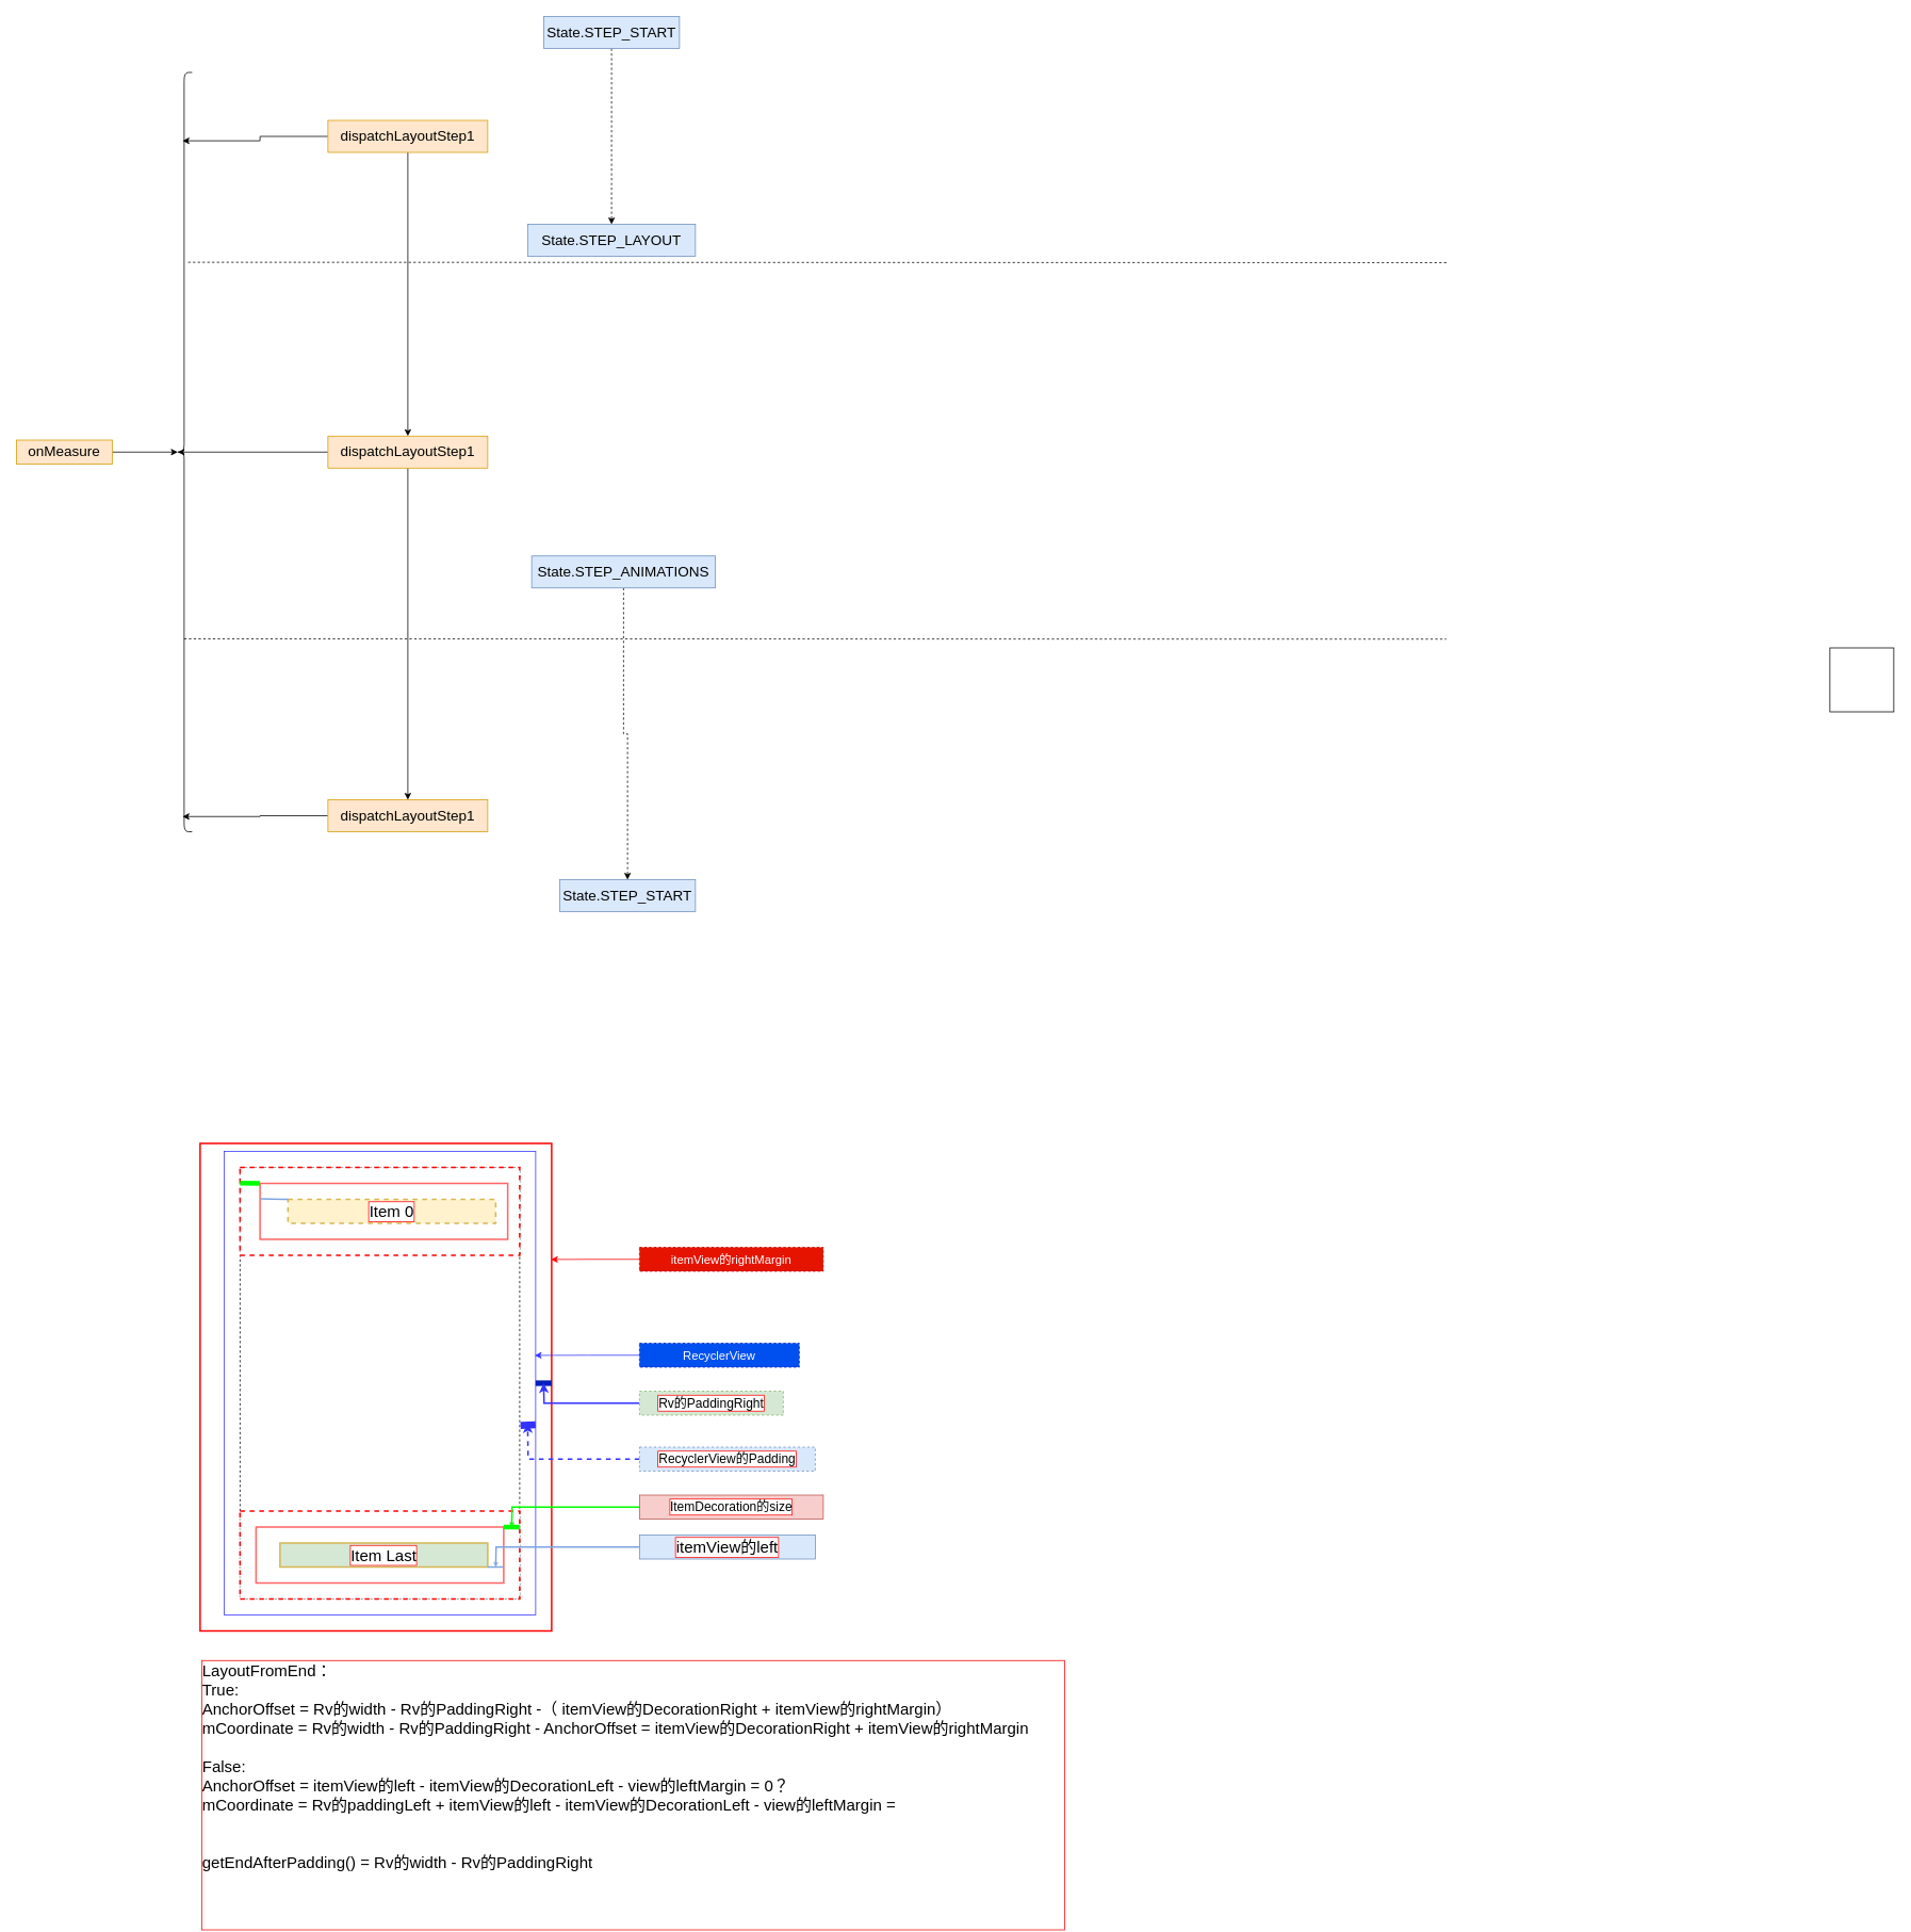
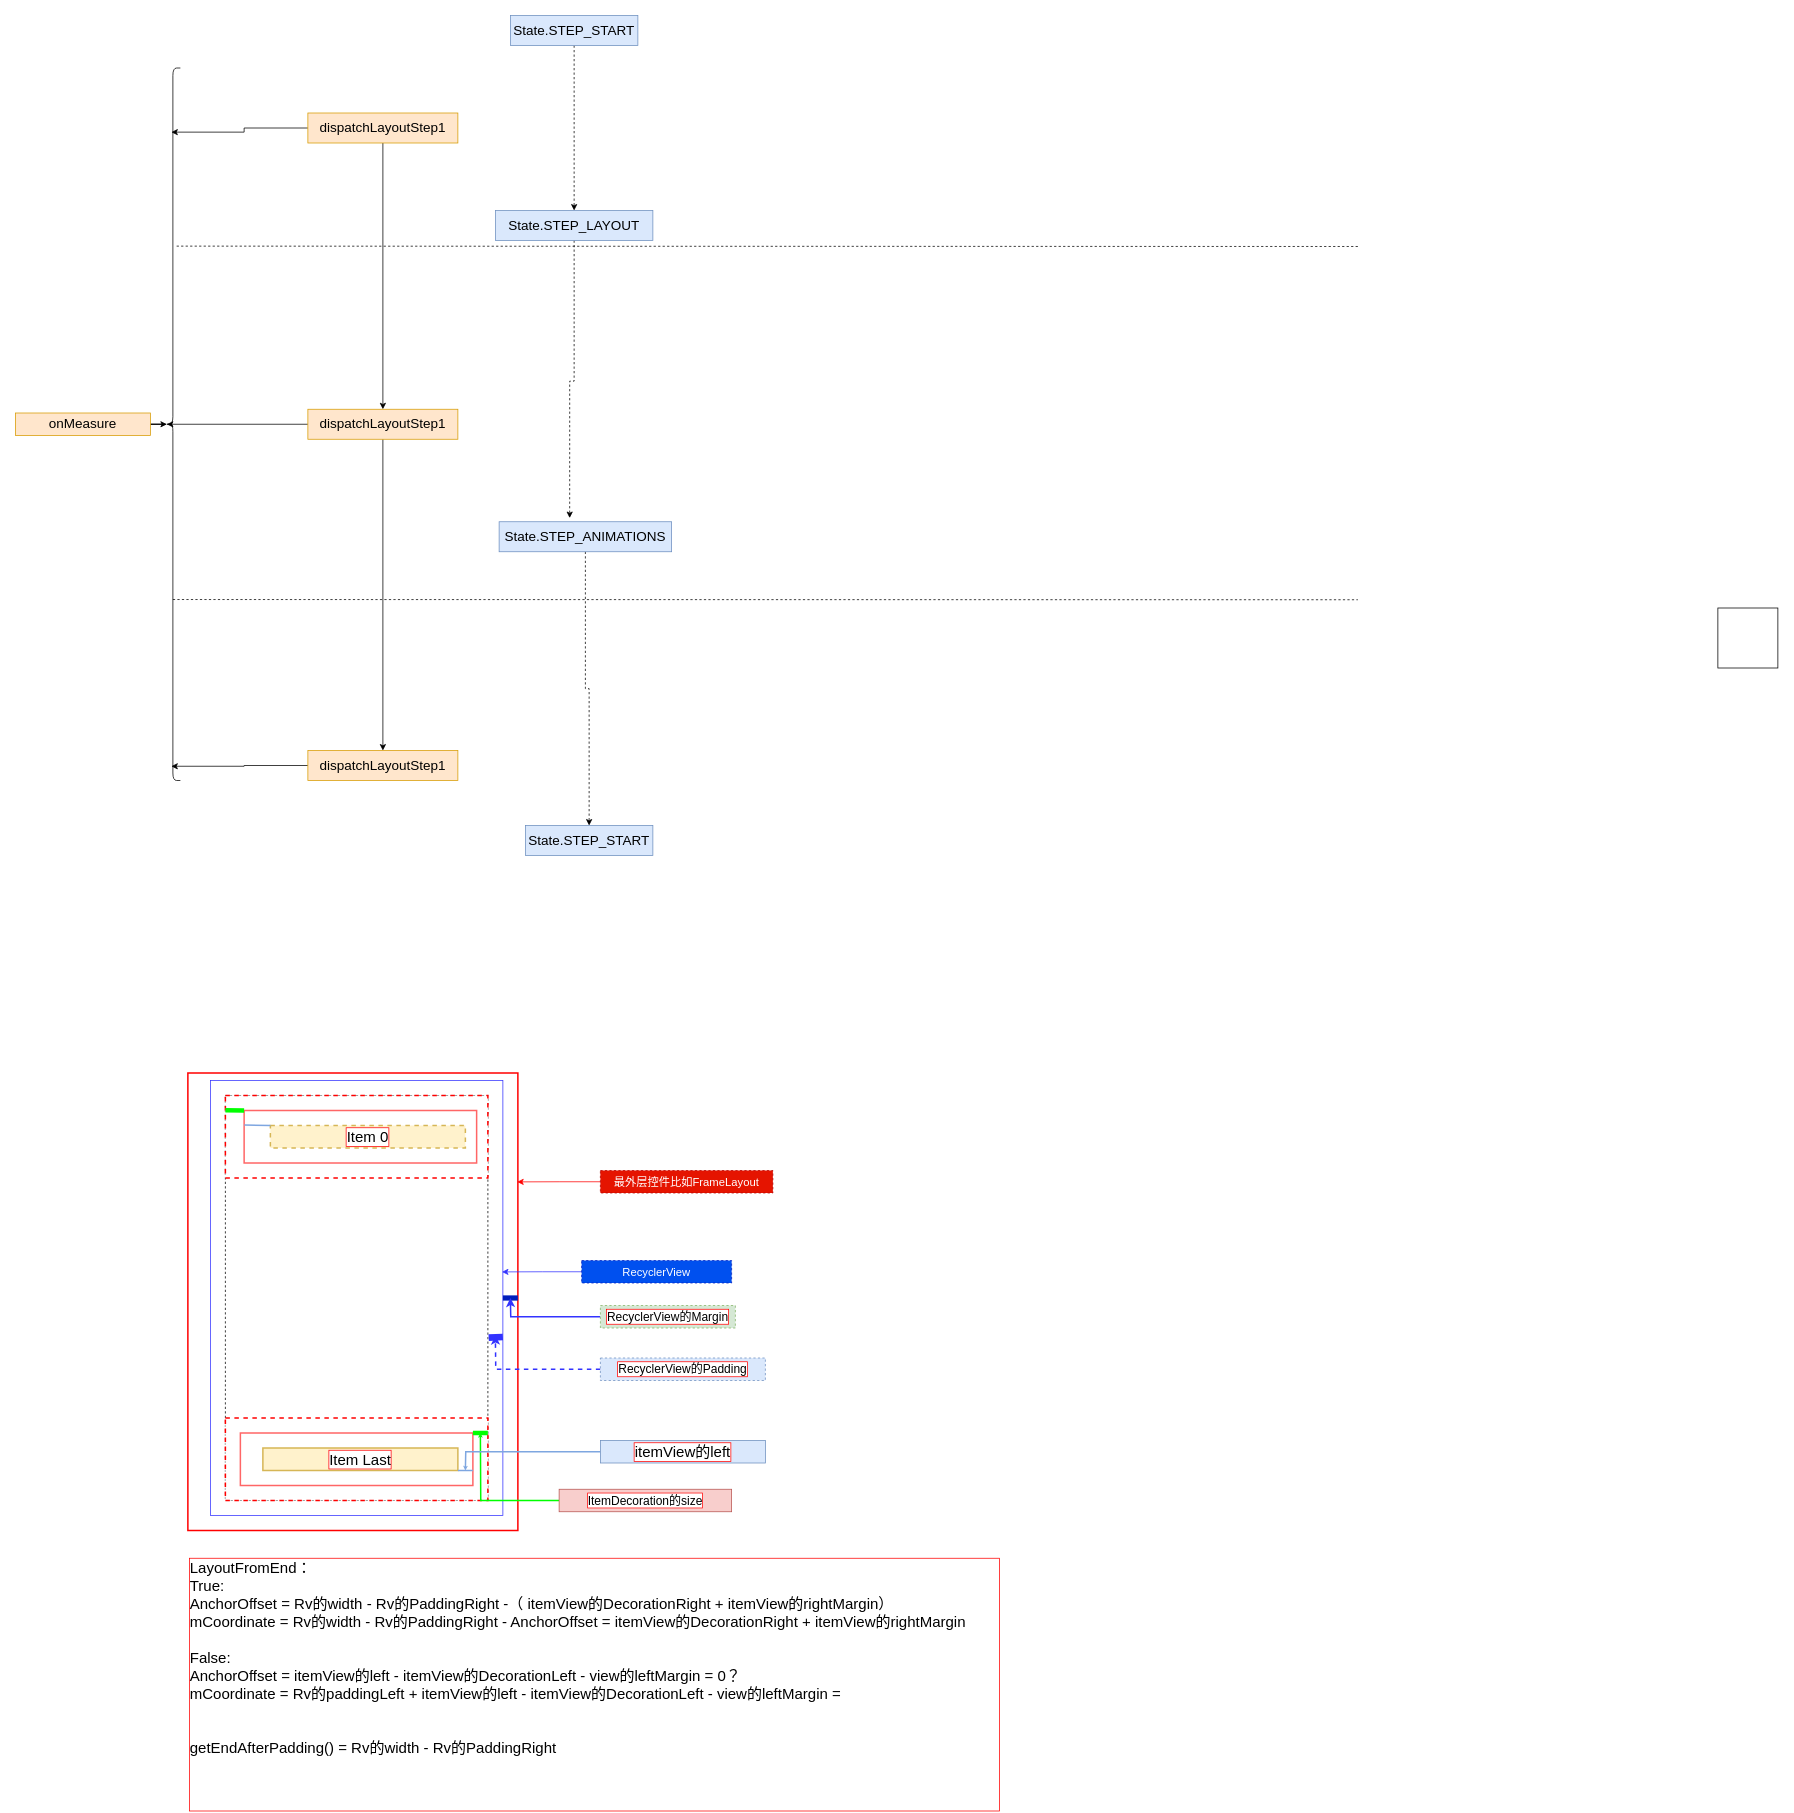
- <mxCell id="4" value="&lt;font style=&quot;font-size: 18px&quot;&gt;onMeasure&lt;/font&gt;" style="text;html=1;strokeColor=#d79b00;fillColor=#ffe6cc;align=center;verticalAlign=middle;whiteSpace=wrap;rounded=0;" parent="1" vertex="1"><mxGeometry x="20" y="550" width="120" height="30" as="geometry" /></mxCell>
+ <mxCell id="4" value="&lt;font style=&quot;font-size: 18px&quot;&gt;onMeasure&lt;/font&gt;" style="text;html=1;strokeColor=#d79b00;fillColor=#ffe6cc;align=center;verticalAlign=middle;whiteSpace=wrap;rounded=0;" parent="1" vertex="1"><mxGeometry x="20" y="550" width="180" height="30" as="geometry" /></mxCell>
+ <mxCell id="18" style="edgeStyle=orthogonalEdgeStyle;rounded=0;orthogonalLoop=1;jettySize=auto;html=1;entryX=0.409;entryY=-0.125;entryDx=0;entryDy=0;entryPerimeter=0;dashed=1;fontSize=18;" parent="1" source="19" target="21" edge="1"><mxGeometry relative="1" as="geometry" /></mxCell>
- <mxCell id="27" value="itemView的rightMargin" style="text;html=1;strokeColor=#B20000;fillColor=#e51400;align=center;verticalAlign=middle;whiteSpace=wrap;rounded=0;dashed=1;fontSize=15;fontColor=#ffffff;" vertex="1" parent="1"><mxGeometry x="800" y="1560" width="230" height="30" as="geometry" /></mxCell>
+ <mxCell id="27" value="最外层控件比如FrameLayout" style="text;html=1;strokeColor=#B20000;fillColor=#e51400;align=center;verticalAlign=middle;whiteSpace=wrap;rounded=0;dashed=1;fontSize=15;fontColor=#ffffff;" vertex="1" parent="1"><mxGeometry x="800" y="1560" width="230" height="30" as="geometry" /></mxCell>
- <mxCell id="29" value="RecyclerView" style="text;html=1;strokeColor=#001DBC;fillColor=#0050ef;align=center;verticalAlign=middle;whiteSpace=wrap;rounded=0;dashed=1;fontSize=15;fontColor=#ffffff;" vertex="1" parent="1"><mxGeometry x="800" y="1680" width="200" height="30" as="geometry" /></mxCell>
+ <mxCell id="29" value="RecyclerView" style="text;html=1;strokeColor=#001DBC;fillColor=#0050ef;align=center;verticalAlign=middle;whiteSpace=wrap;rounded=0;dashed=1;fontSize=15;fontColor=#ffffff;" vertex="1" parent="1"><mxGeometry x="775" y="1680" width="200" height="30" as="geometry" /></mxCell>
- <mxCell id="32" value="Rv的PaddingRight" style="text;html=1;strokeColor=#82b366;fillColor=#d5e8d4;align=center;verticalAlign=middle;whiteSpace=wrap;rounded=0;dashed=1;fontSize=16;labelBackgroundColor=#FFFFFF;labelBorderColor=#FF0000;" vertex="1" parent="1"><mxGeometry x="800" y="1740" width="180" height="30" as="geometry" /></mxCell>
+ <mxCell id="32" value="RecyclerView的Margin" style="text;html=1;strokeColor=#82b366;fillColor=#d5e8d4;align=center;verticalAlign=middle;whiteSpace=wrap;rounded=0;dashed=1;fontSize=16;labelBackgroundColor=#FFFFFF;labelBorderColor=#FF0000;" vertex="1" parent="1"><mxGeometry x="800" y="1740" width="180" height="30" as="geometry" /></mxCell>
- <mxCell id="40" value="ItemDecoration的size" style="text;html=1;strokeColor=#b85450;fillColor=#f8cecc;align=center;verticalAlign=middle;whiteSpace=wrap;rounded=0;labelBackgroundColor=#FFFFFF;labelBorderColor=#FF0000;fontSize=16;" vertex="1" parent="1"><mxGeometry x="800" y="1870" width="230" height="30" as="geometry" /></mxCell>
+ <mxCell id="40" value="ItemDecoration的size" style="text;html=1;strokeColor=#b85450;fillColor=#f8cecc;align=center;verticalAlign=middle;whiteSpace=wrap;rounded=0;labelBackgroundColor=#FFFFFF;labelBorderColor=#FF0000;fontSize=16;" vertex="1" parent="1"><mxGeometry x="745" y="1985" width="230" height="30" as="geometry" /></mxCell>
- <mxCell id="41" value="Item Last" style="rounded=0;whiteSpace=wrap;html=1;labelBackgroundColor=#FFFFFF;labelBorderColor=#FF0000;fontSize=20;strokeColor=#d6b656;strokeWidth=2;fillColor=#d5e8d4;" vertex="1" parent="1"><mxGeometry x="350" y="1930" width="260" height="30" as="geometry" /></mxCell>
+ <mxCell id="41" value="Item Last" style="rounded=0;whiteSpace=wrap;html=1;labelBackgroundColor=#FFFFFF;labelBorderColor=#FF0000;fontSize=20;strokeColor=#d6b656;strokeWidth=2;fillColor=#fff2cc;" vertex="1" parent="1"><mxGeometry x="350" y="1930" width="260" height="30" as="geometry" /></mxCell>
